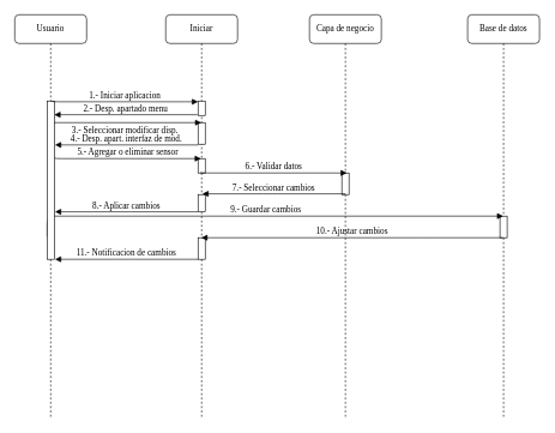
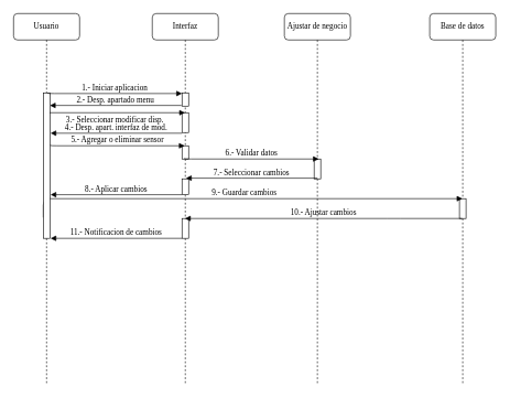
- <mxCell id="2" value="Iniciar" style="shape=umlLifeline;perimeter=lifelinePerimeter;whiteSpace=wrap;html=1;container=1;collapsible=0;recursiveResize=0;outlineConnect=0;rounded=1;shadow=0;comic=0;labelBackgroundColor=none;strokeWidth=1;fontFamily=Verdana;fontSize=12;align=center;" vertex="1" parent="1"><mxGeometry x="230" y="20" width="100" height="560" as="geometry" /></mxCell>
+ <mxCell id="2" value="Interfaz" style="shape=umlLifeline;perimeter=lifelinePerimeter;whiteSpace=wrap;html=1;container=1;collapsible=0;recursiveResize=0;outlineConnect=0;rounded=1;shadow=0;comic=0;labelBackgroundColor=none;strokeWidth=1;fontFamily=Verdana;fontSize=12;align=center;" vertex="1" parent="1"><mxGeometry x="230" y="20" width="100" height="560" as="geometry" /></mxCell>
- <mxCell id="5" value="Capa de negocio" style="shape=umlLifeline;perimeter=lifelinePerimeter;whiteSpace=wrap;html=1;container=1;collapsible=0;recursiveResize=0;outlineConnect=0;rounded=1;shadow=0;comic=0;labelBackgroundColor=none;strokeWidth=1;fontFamily=Verdana;fontSize=12;align=center;" vertex="1" parent="1"><mxGeometry x="430" y="20" width="100" height="560" as="geometry" /></mxCell>
+ <mxCell id="5" value="Ajustar de negocio" style="shape=umlLifeline;perimeter=lifelinePerimeter;whiteSpace=wrap;html=1;container=1;collapsible=0;recursiveResize=0;outlineConnect=0;rounded=1;shadow=0;comic=0;labelBackgroundColor=none;strokeWidth=1;fontFamily=Verdana;fontSize=12;align=center;" vertex="1" parent="1"><mxGeometry x="430" y="20" width="100" height="560" as="geometry" /></mxCell>
